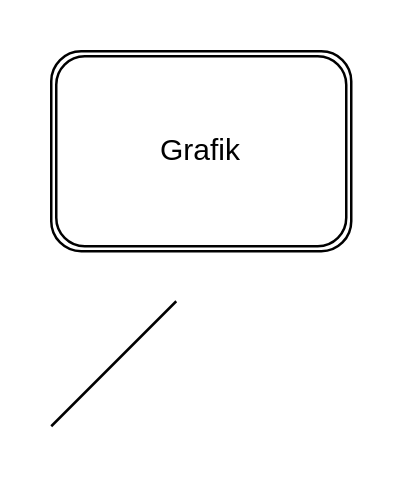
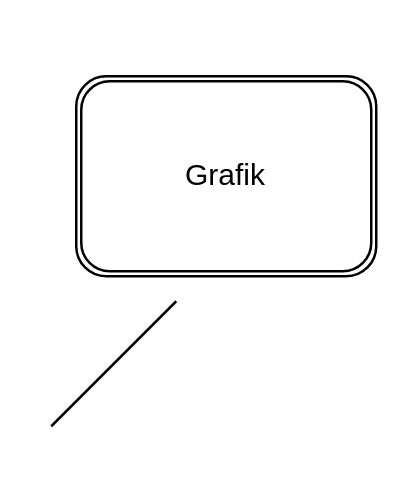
- <mxCell id="2" value="Grafik" style="shape=ext;double=1;rounded=1;whiteSpace=wrap;html=1;" vertex="1" parent="1"><mxGeometry x="20" y="20" width="120" height="80" as="geometry" /></mxCell>
+ <mxCell id="2" value="Grafik" style="shape=ext;double=1;rounded=1;whiteSpace=wrap;html=1;" vertex="1" parent="1"><mxGeometry x="30" y="30" width="120" height="80" as="geometry" /></mxCell>
